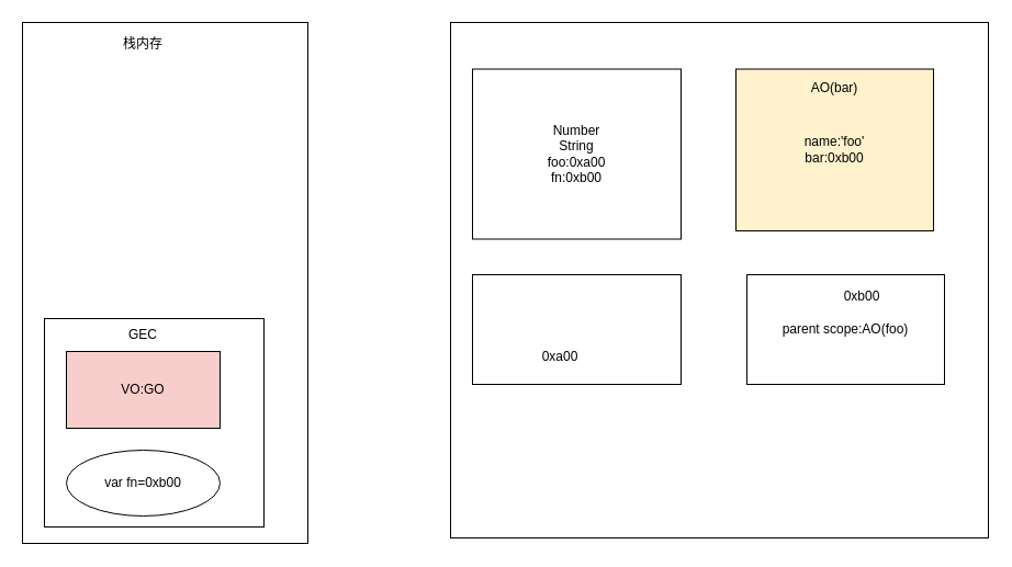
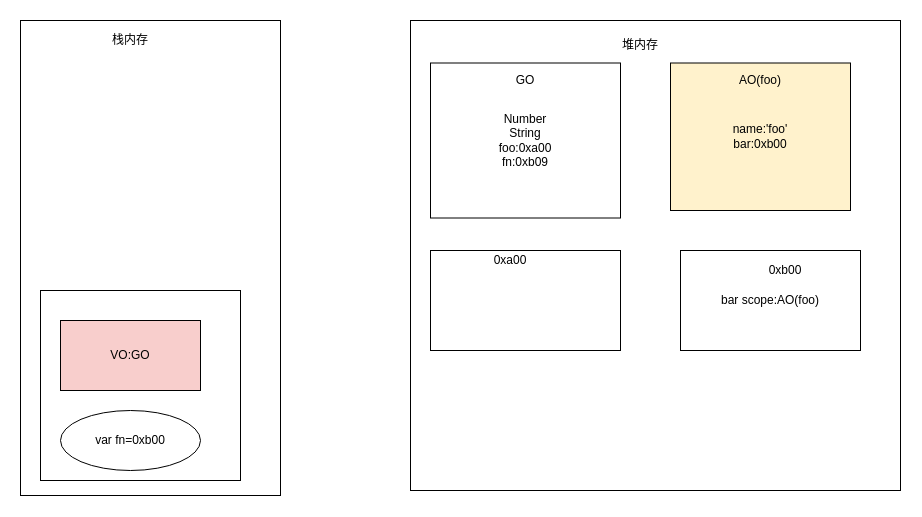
+ <mxCell id="6" value="堆内存" style="text;html=1;strokeColor=none;fillColor=none;align=center;verticalAlign=middle;whiteSpace=wrap;rounded=0;" parent="1" vertex="1"><mxGeometry x="620" y="30" width="40" height="30" as="geometry" /></mxCell>
+ <mxCell id="8" value="GO" style="text;html=1;strokeColor=none;fillColor=none;align=center;verticalAlign=middle;whiteSpace=wrap;rounded=0;" parent="1" vertex="1"><mxGeometry x="505" width="40" height="20" as="geometry" y="70" /></mxCell>
- <mxCell id="16" value="AO(bar)" style="text;html=1;strokeColor=none;fillColor=none;align=center;verticalAlign=middle;whiteSpace=wrap;rounded=0;" parent="1" vertex="1"><mxGeometry x="740" width="40" height="20" as="geometry" y="70" /></mxCell>
+ <mxCell id="16" value="AO(foo)" style="text;html=1;strokeColor=none;fillColor=none;align=center;verticalAlign=middle;whiteSpace=wrap;rounded=0;" parent="1" vertex="1"><mxGeometry x="740" width="40" height="20" as="geometry" y="70" /></mxCell>
- <mxCell id="7" value="Number&lt;br&gt;String&lt;br&gt;foo:0xa00&lt;br&gt;fn:0xb00" style="rounded=0;whiteSpace=wrap;html=1;" parent="1" vertex="1"><mxGeometry x="430" y="62.5" width="190" height="155" as="geometry" /></mxCell>
+ <mxCell id="7" value="Number&lt;br&gt;String&lt;br&gt;foo:0xa00&lt;br&gt;fn:0xb09" style="rounded=0;whiteSpace=wrap;html=1;" parent="1" vertex="1"><mxGeometry x="430" y="62.5" width="190" height="155" as="geometry" /></mxCell>
- <mxCell id="17" value="parent scope:AO(foo)" style="rounded=0;whiteSpace=wrap;html=1;" parent="1" vertex="1"><mxGeometry x="680" y="250" width="180" height="100" as="geometry" /></mxCell>
+ <mxCell id="17" value="bar scope:AO(foo)" style="rounded=0;whiteSpace=wrap;html=1;" parent="1" vertex="1"><mxGeometry x="680" y="250" width="180" height="100" as="geometry" /></mxCell>
- <mxCell id="12" value="GEC" style="text;html=1;strokeColor=none;fillColor=none;align=center;verticalAlign=middle;whiteSpace=wrap;rounded=0;" parent="1" vertex="1"><mxGeometry x="110" y="290" width="40" height="30" as="geometry" /></mxCell>
- <mxCell id="10" value="0xa00" style="text;html=1;strokeColor=none;fillColor=none;align=center;verticalAlign=middle;whiteSpace=wrap;rounded=0;" parent="1" vertex="1"><mxGeometry x="490" y="315" width="40" height="20" as="geometry" /></mxCell>
+ <mxCell id="10" value="0xa00" style="text;html=1;strokeColor=none;fillColor=none;align=center;verticalAlign=middle;whiteSpace=wrap;rounded=0;" parent="1" vertex="1"><mxGeometry x="490" y="250" width="40" height="20" as="geometry" /></mxCell>
